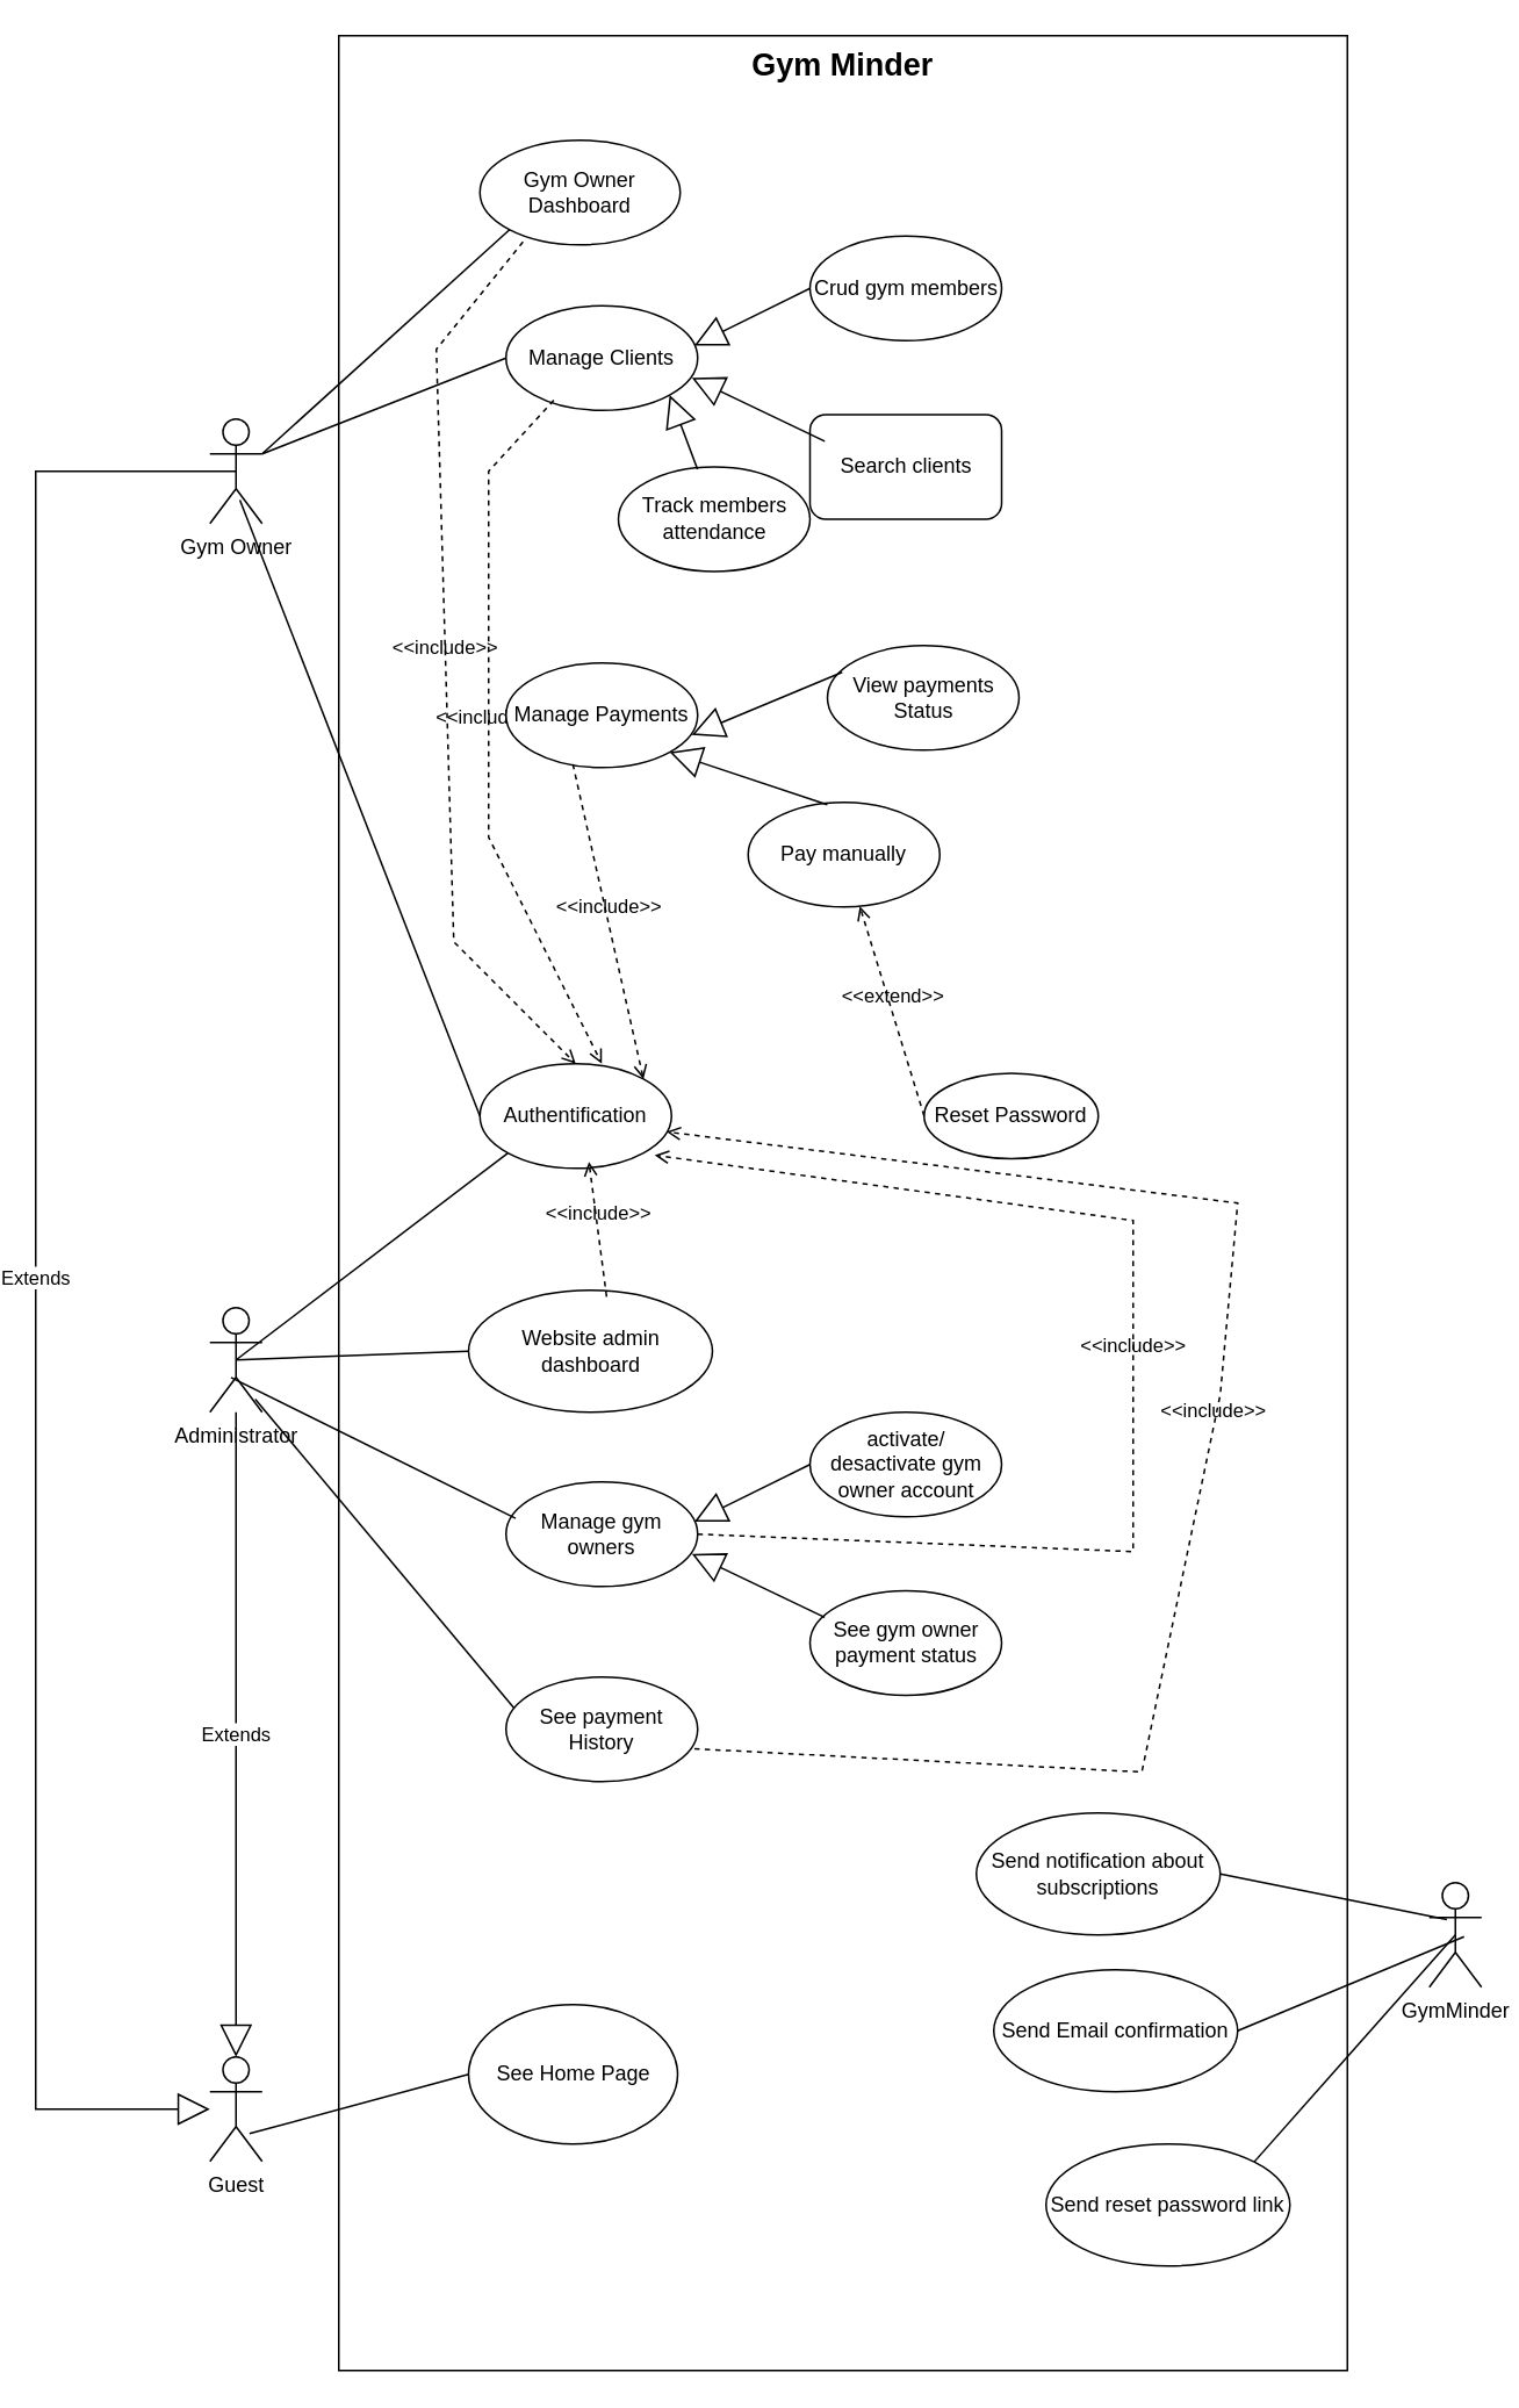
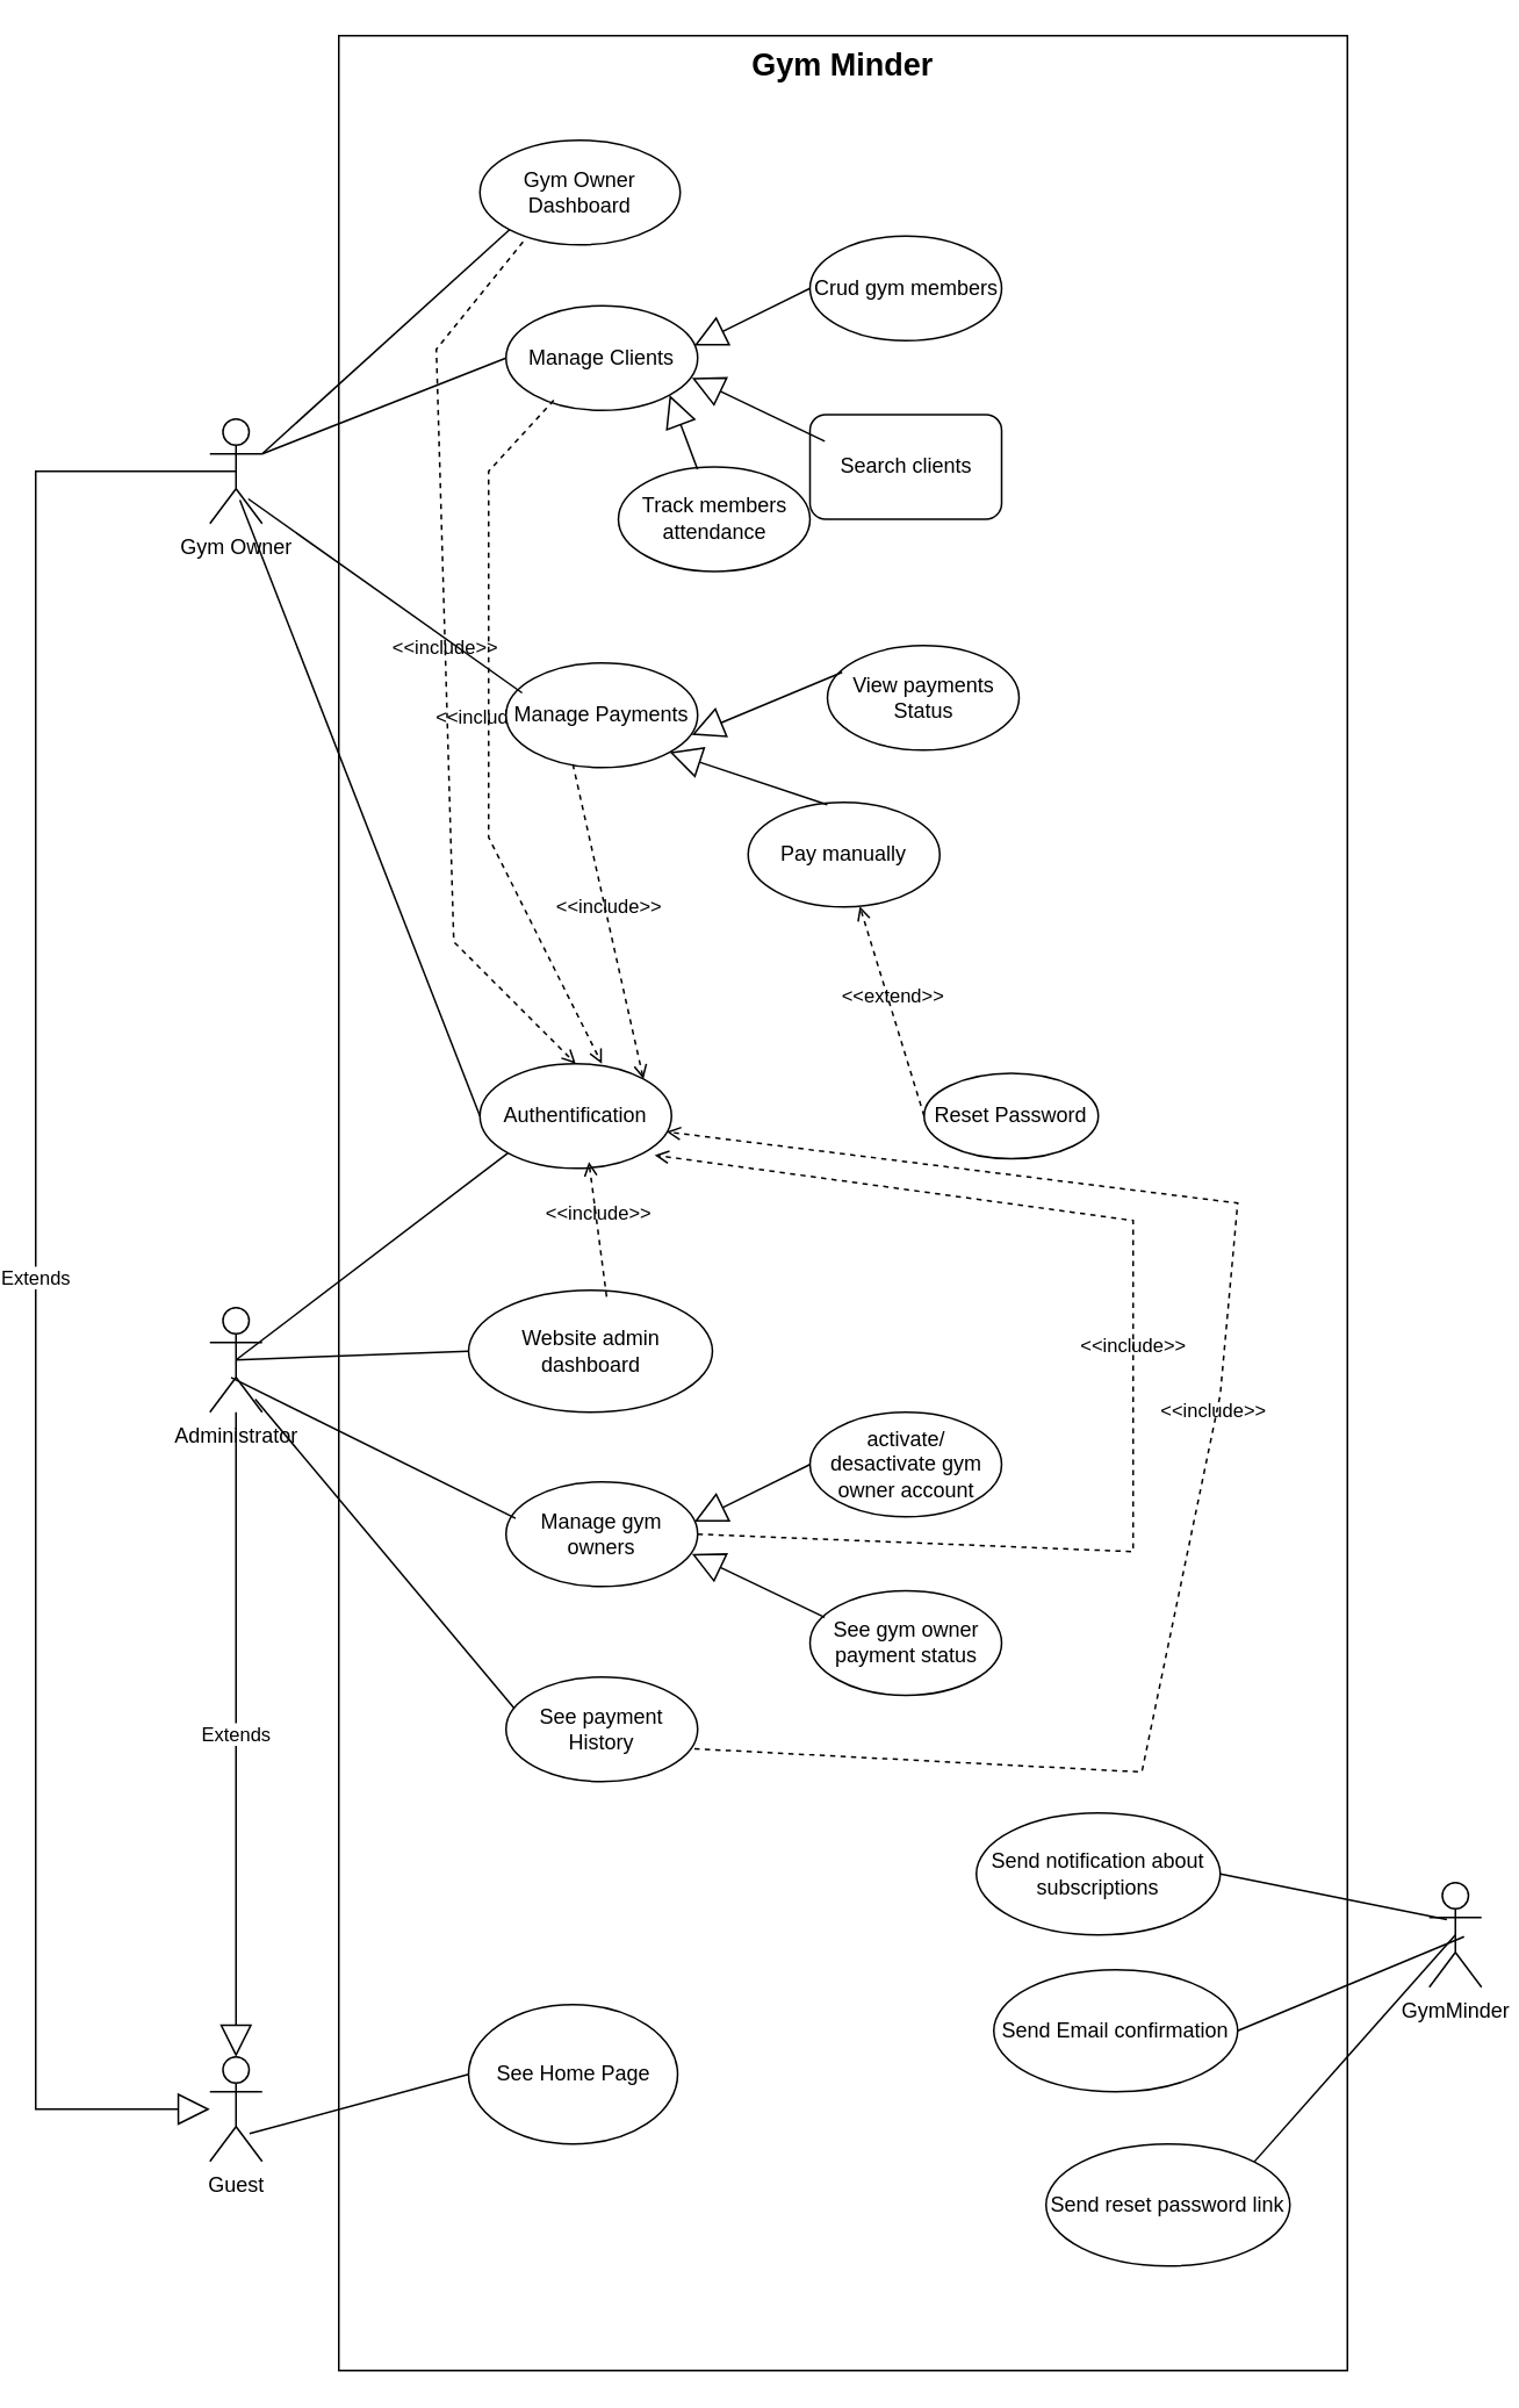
+ <mxCell id="26" value="" style="endArrow=none;startArrow=none;endFill=0;startFill=0;endSize=8;html=1;verticalAlign=bottom;labelBackgroundColor=none;strokeWidth=1;rounded=0;entryX=0.084;entryY=0.286;entryDx=0;entryDy=0;exitX=0.735;exitY=0.764;exitDx=0;exitDy=0;exitPerimeter=0;entryPerimeter=0;" edge="1" parent="1" source="3" target="21"><mxGeometry width="160" relative="1" as="geometry"><mxPoint x="160" y="270" as="sourcePoint" /><mxPoint x="300" y="215" as="targetPoint" /></mxGeometry></mxCell>
